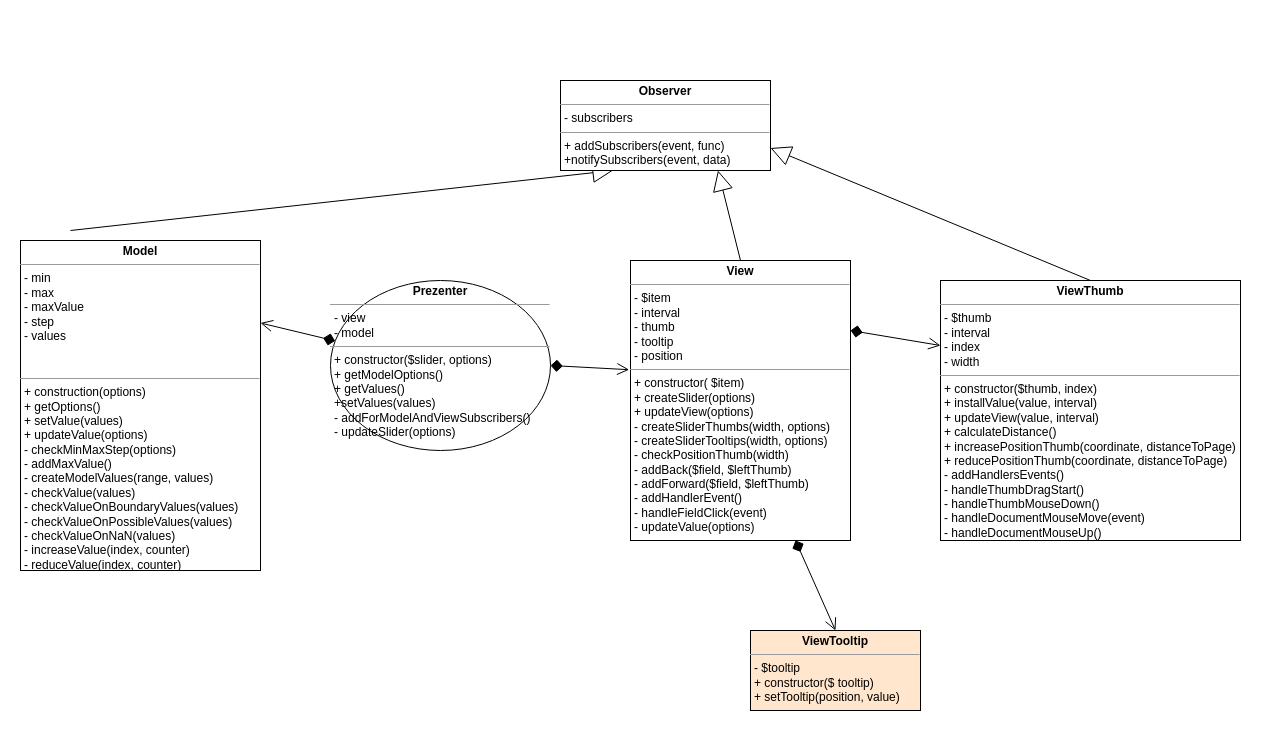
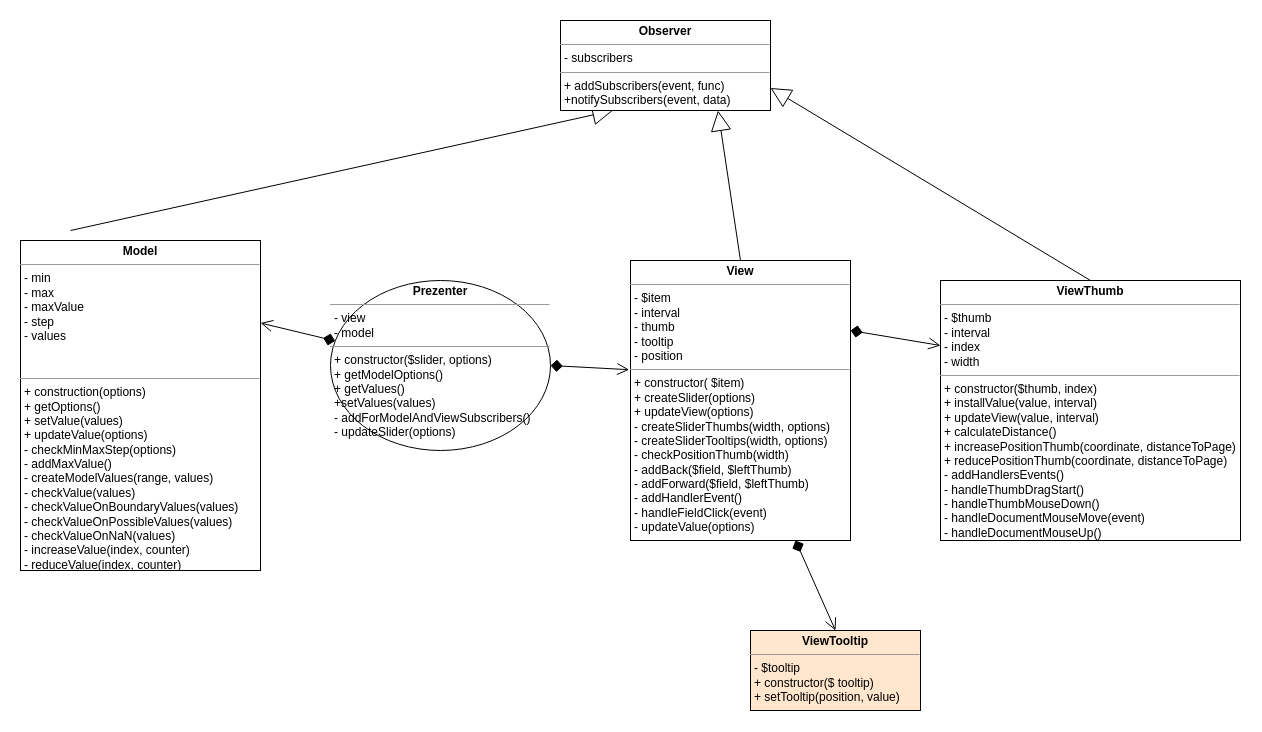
- <mxCell id="12" value="&lt;p style=&quot;margin: 0px ; margin-top: 4px ; text-align: center&quot;&gt;&lt;span style=&quot;font-weight: 700&quot;&gt;Observer&lt;/span&gt;&lt;br&gt;&lt;/p&gt;&lt;hr size=&quot;1&quot;&gt;&lt;p style=&quot;margin: 0px ; margin-left: 4px&quot;&gt;- subscribers&lt;br&gt;&lt;/p&gt;&lt;hr size=&quot;1&quot;&gt;&lt;p style=&quot;margin: 0px ; margin-left: 4px&quot;&gt;+ addSubscribers(event, func)&lt;br style=&quot;padding: 0px ; margin: 0px&quot;&gt;+notifySubscribers(event, data)&lt;/p&gt;&lt;div style=&quot;padding: 0px ; margin: 0px&quot;&gt;&lt;br style=&quot;padding: 0px ; margin: 0px&quot;&gt;&lt;/div&gt;" style="verticalAlign=top;align=left;overflow=fill;fontSize=12;fontFamily=Helvetica;html=1;" parent="1" vertex="1"><mxGeometry x="560" y="80" width="210" height="90" as="geometry" /></mxCell>
+ <mxCell id="12" value="&lt;p style=&quot;margin: 0px ; margin-top: 4px ; text-align: center&quot;&gt;&lt;span style=&quot;font-weight: 700&quot;&gt;Observer&lt;/span&gt;&lt;br&gt;&lt;/p&gt;&lt;hr size=&quot;1&quot;&gt;&lt;p style=&quot;margin: 0px ; margin-left: 4px&quot;&gt;- subscribers&lt;br&gt;&lt;/p&gt;&lt;hr size=&quot;1&quot;&gt;&lt;p style=&quot;margin: 0px ; margin-left: 4px&quot;&gt;+ addSubscribers(event, func)&lt;br style=&quot;padding: 0px ; margin: 0px&quot;&gt;+notifySubscribers(event, data)&lt;/p&gt;&lt;div style=&quot;padding: 0px ; margin: 0px&quot;&gt;&lt;br style=&quot;padding: 0px ; margin: 0px&quot;&gt;&lt;/div&gt;" style="verticalAlign=top;align=left;overflow=fill;fontSize=12;fontFamily=Helvetica;html=1;" parent="1" vertex="1"><mxGeometry x="560" y="20" width="210" height="90" as="geometry" /></mxCell>
